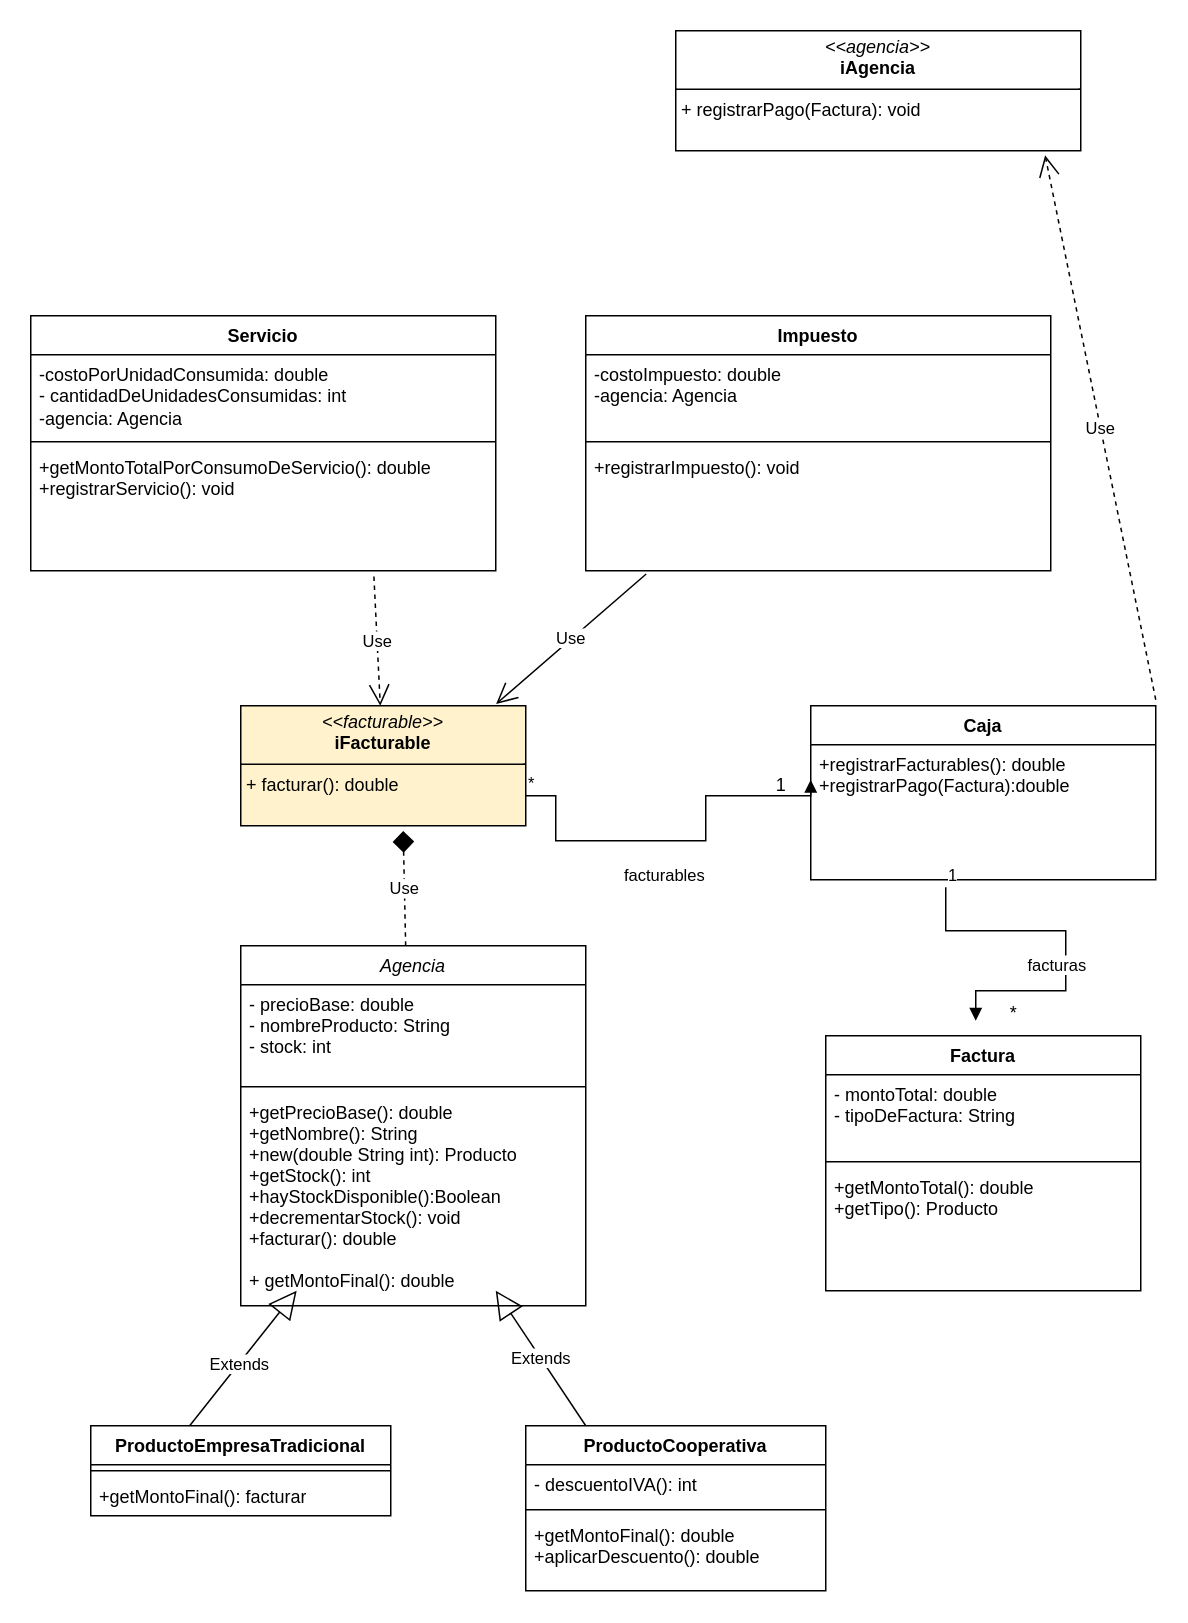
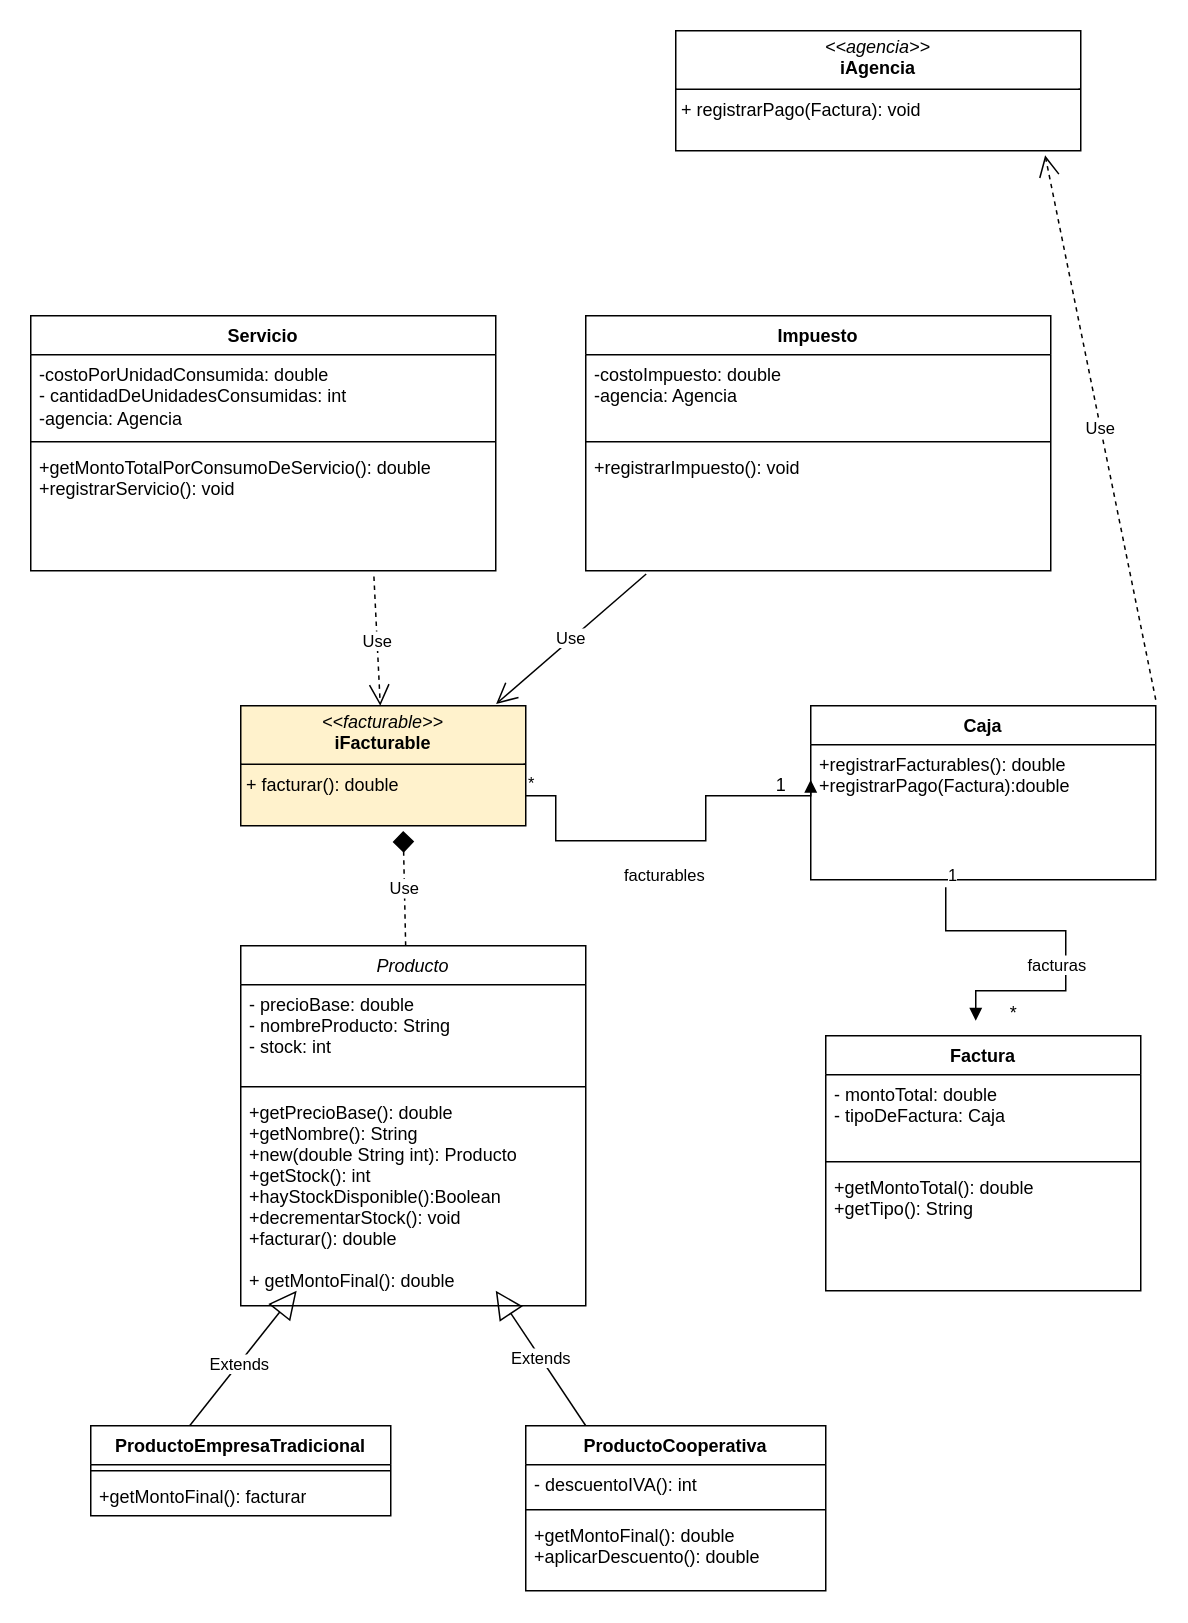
- <mxCell id="2" value="Agencia" style="swimlane;fontStyle=2;align=center;verticalAlign=top;childLayout=stackLayout;horizontal=1;startSize=26;horizontalStack=0;resizeParent=1;resizeLast=0;collapsible=1;marginBottom=0;rounded=0;shadow=0;strokeWidth=1;" parent="1" vertex="1"><mxGeometry x="160" y="630" width="230" height="240" as="geometry"><mxRectangle x="230" y="140" width="160" height="26" as="alternateBounds" /></mxGeometry></mxCell>
+ <mxCell id="2" value="Producto" style="swimlane;fontStyle=2;align=center;verticalAlign=top;childLayout=stackLayout;horizontal=1;startSize=26;horizontalStack=0;resizeParent=1;resizeLast=0;collapsible=1;marginBottom=0;rounded=0;shadow=0;strokeWidth=1;" parent="1" vertex="1"><mxGeometry x="160" y="630" width="230" height="240" as="geometry"><mxRectangle x="230" y="140" width="160" height="26" as="alternateBounds" /></mxGeometry></mxCell>
- <mxCell id="8" value="- montoTotal: double&lt;div&gt;- tipoDeFactura: String&lt;/div&gt;" style="text;strokeColor=none;fillColor=none;align=left;verticalAlign=top;spacingLeft=4;spacingRight=4;overflow=hidden;rotatable=0;points=[[0,0.5],[1,0.5]];portConstraint=eastwest;whiteSpace=wrap;html=1;" parent="7" vertex="1"><mxGeometry y="26" width="210" height="54" as="geometry" /></mxCell>
+ <mxCell id="8" value="- montoTotal: double&lt;div&gt;- tipoDeFactura: Caja&lt;/div&gt;" style="text;strokeColor=none;fillColor=none;align=left;verticalAlign=top;spacingLeft=4;spacingRight=4;overflow=hidden;rotatable=0;points=[[0,0.5],[1,0.5]];portConstraint=eastwest;whiteSpace=wrap;html=1;" parent="7" vertex="1"><mxGeometry y="26" width="210" height="54" as="geometry" /></mxCell>
- <mxCell id="10" value="+getMontoTotal(): double&lt;div&gt;+getTipo(): Producto&lt;/div&gt;" style="text;strokeColor=none;fillColor=none;align=left;verticalAlign=top;spacingLeft=4;spacingRight=4;overflow=hidden;rotatable=0;points=[[0,0.5],[1,0.5]];portConstraint=eastwest;whiteSpace=wrap;html=1;" parent="7" vertex="1"><mxGeometry y="88" width="210" height="82" as="geometry" /></mxCell>
+ <mxCell id="10" value="+getMontoTotal(): double&lt;div&gt;+getTipo(): String&lt;/div&gt;" style="text;strokeColor=none;fillColor=none;align=left;verticalAlign=top;spacingLeft=4;spacingRight=4;overflow=hidden;rotatable=0;points=[[0,0.5],[1,0.5]];portConstraint=eastwest;whiteSpace=wrap;html=1;" parent="7" vertex="1"><mxGeometry y="88" width="210" height="82" as="geometry" /></mxCell>
